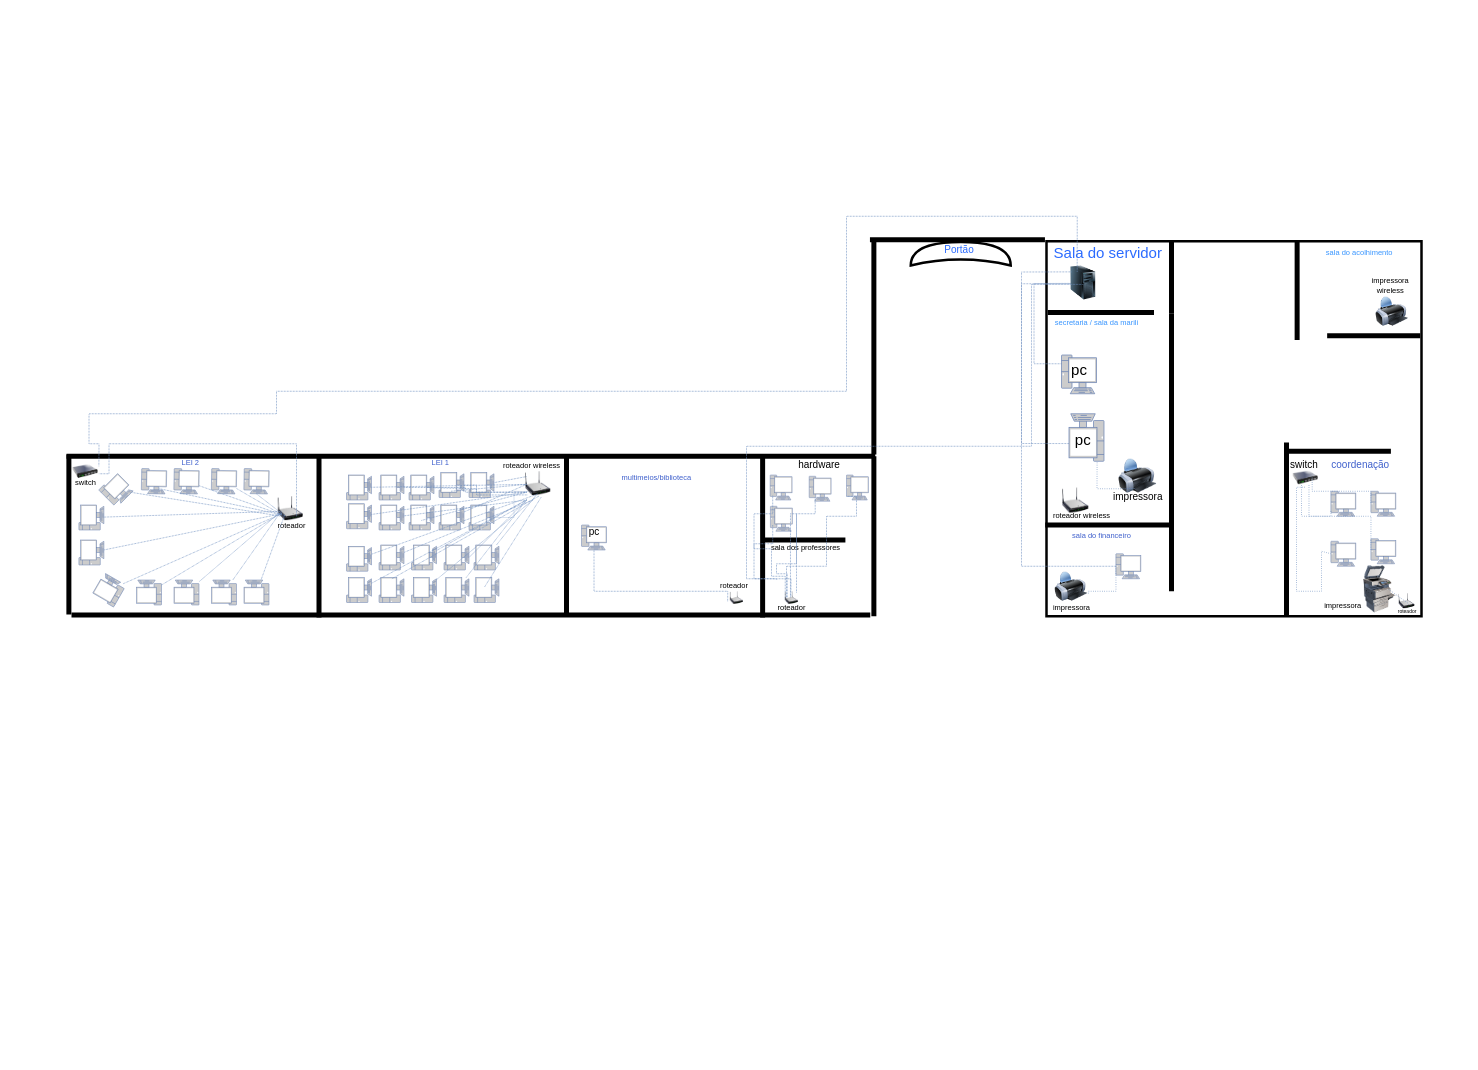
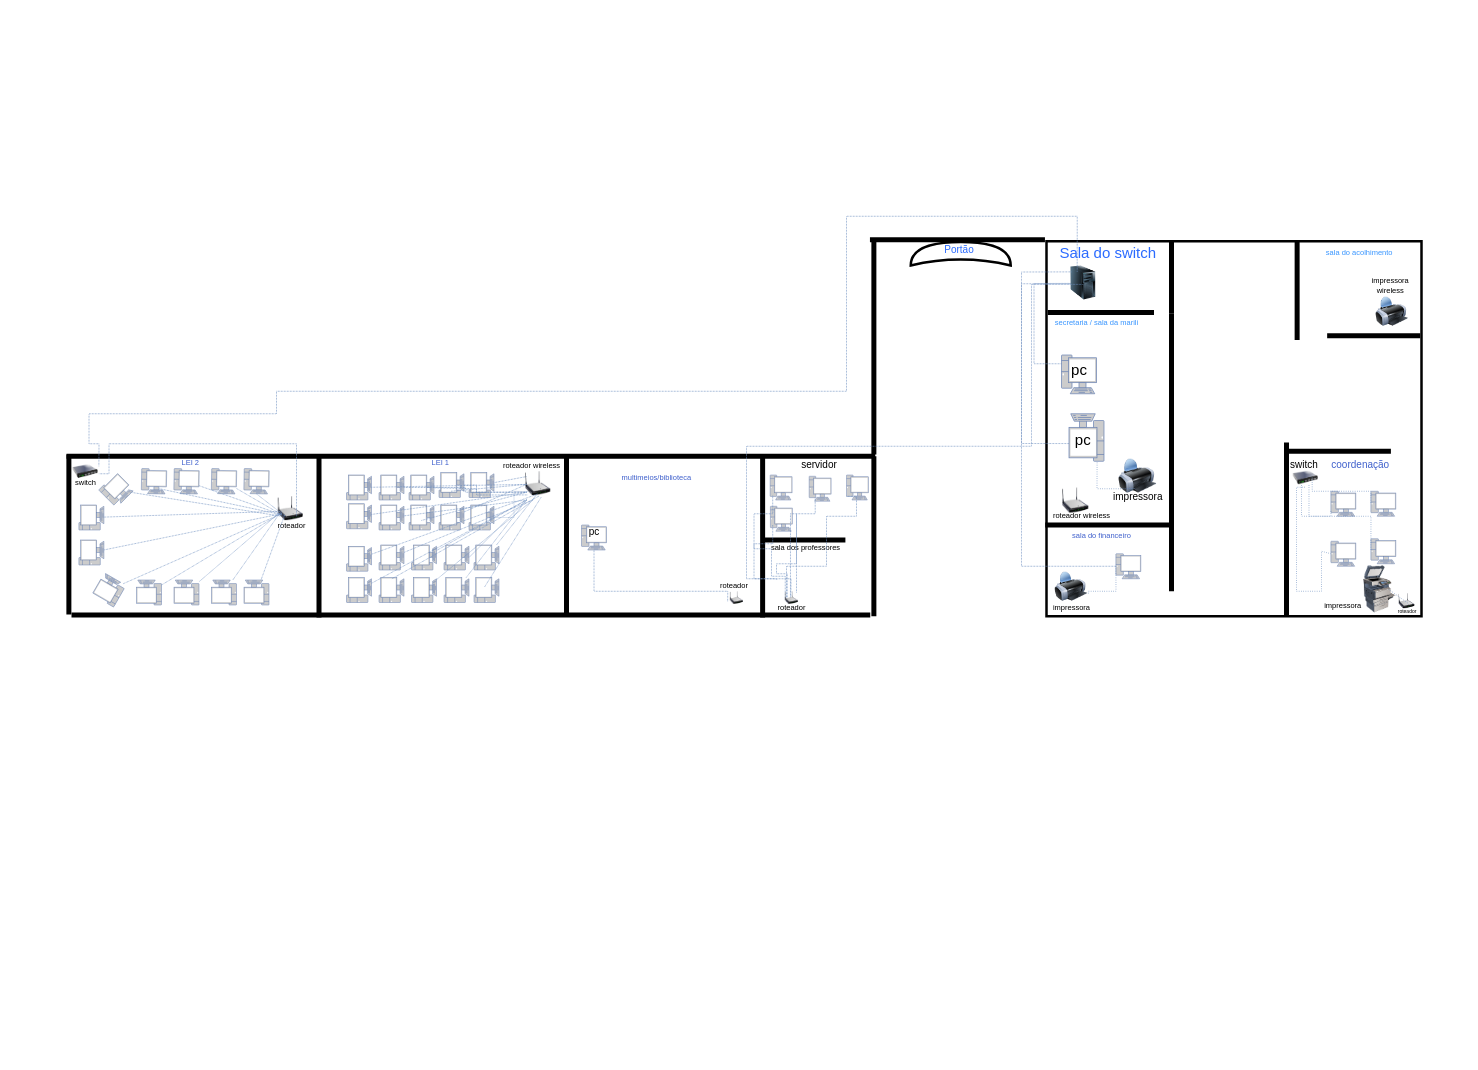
- <mxCell id="3" value="&lt;font color=&quot;#2b6bff&quot;&gt;Sala do servidor&lt;/font&gt;" style="text;strokeColor=none;align=center;fillColor=none;html=1;verticalAlign=middle;whiteSpace=wrap;rounded=0;fontSize=6;" parent="1" vertex="1"><mxGeometry x="418" y="96" width="50" height="10" as="geometry" /></mxCell>
+ <mxCell id="3" value="&lt;font color=&quot;#2b6bff&quot;&gt;Sala do switch&lt;/font&gt;" style="text;strokeColor=none;align=center;fillColor=none;html=1;verticalAlign=middle;whiteSpace=wrap;rounded=0;fontSize=6;" parent="1" vertex="1"><mxGeometry x="418" y="96" width="50" height="10" as="geometry" /></mxCell>
- <mxCell id="117" value="&lt;font style=&quot;font-size: 4px;&quot;&gt;hardware&lt;/font&gt;" style="text;html=1;align=center;verticalAlign=middle;resizable=0;points=[];autosize=1;strokeColor=none;fillColor=none;" parent="1" vertex="1"><mxGeometry x="307.45" y="168" width="40" height="30" as="geometry" /></mxCell>
+ <mxCell id="117" value="&lt;font style=&quot;font-size: 4px;&quot;&gt;servidor&lt;/font&gt;" style="text;html=1;align=center;verticalAlign=middle;resizable=0;points=[];autosize=1;strokeColor=none;fillColor=none;" parent="1" vertex="1"><mxGeometry x="307.45" y="168" width="40" height="30" as="geometry" /></mxCell>
